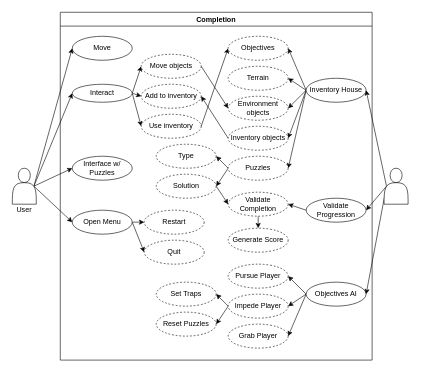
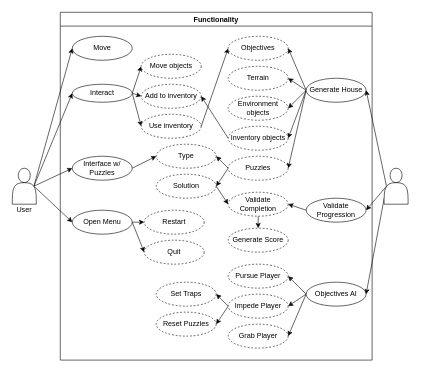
- <mxCell id="2" value="Completion" style="swimlane;" vertex="1" parent="1"><mxGeometry x="100" y="20" width="520" height="580" as="geometry" /></mxCell>
+ <mxCell id="2" value="Functionality" style="swimlane;" vertex="1" parent="1"><mxGeometry x="100" y="20" width="520" height="580" as="geometry" /></mxCell>
- <mxCell id="8" style="edgeStyle=none;rounded=0;orthogonalLoop=1;jettySize=auto;html=1;exitX=1;exitY=0.5;exitDx=0;exitDy=0;entryX=0;entryY=0.5;entryDx=0;entryDy=0;" edge="1" parent="2" source="9" target="23"><mxGeometry relative="1" as="geometry" /></mxCell>
- <mxCell id="20" value="Inventory House" style="ellipse;whiteSpace=wrap;html=1;align=center;" vertex="1" parent="2"><mxGeometry x="410" y="110" width="100" height="40" as="geometry" /></mxCell>
+ <mxCell id="20" value="Generate House" style="ellipse;whiteSpace=wrap;html=1;align=center;" vertex="1" parent="2"><mxGeometry x="410" y="110" width="100" height="40" as="geometry" /></mxCell>
+ <mxCell id="13" style="edgeStyle=none;rounded=0;orthogonalLoop=1;jettySize=auto;html=1;exitX=1;exitY=0.5;exitDx=0;exitDy=0;entryX=0;entryY=0.5;entryDx=0;entryDy=0;" edge="1" parent="2" source="14" target="29"><mxGeometry relative="1" as="geometry" /></mxCell>
